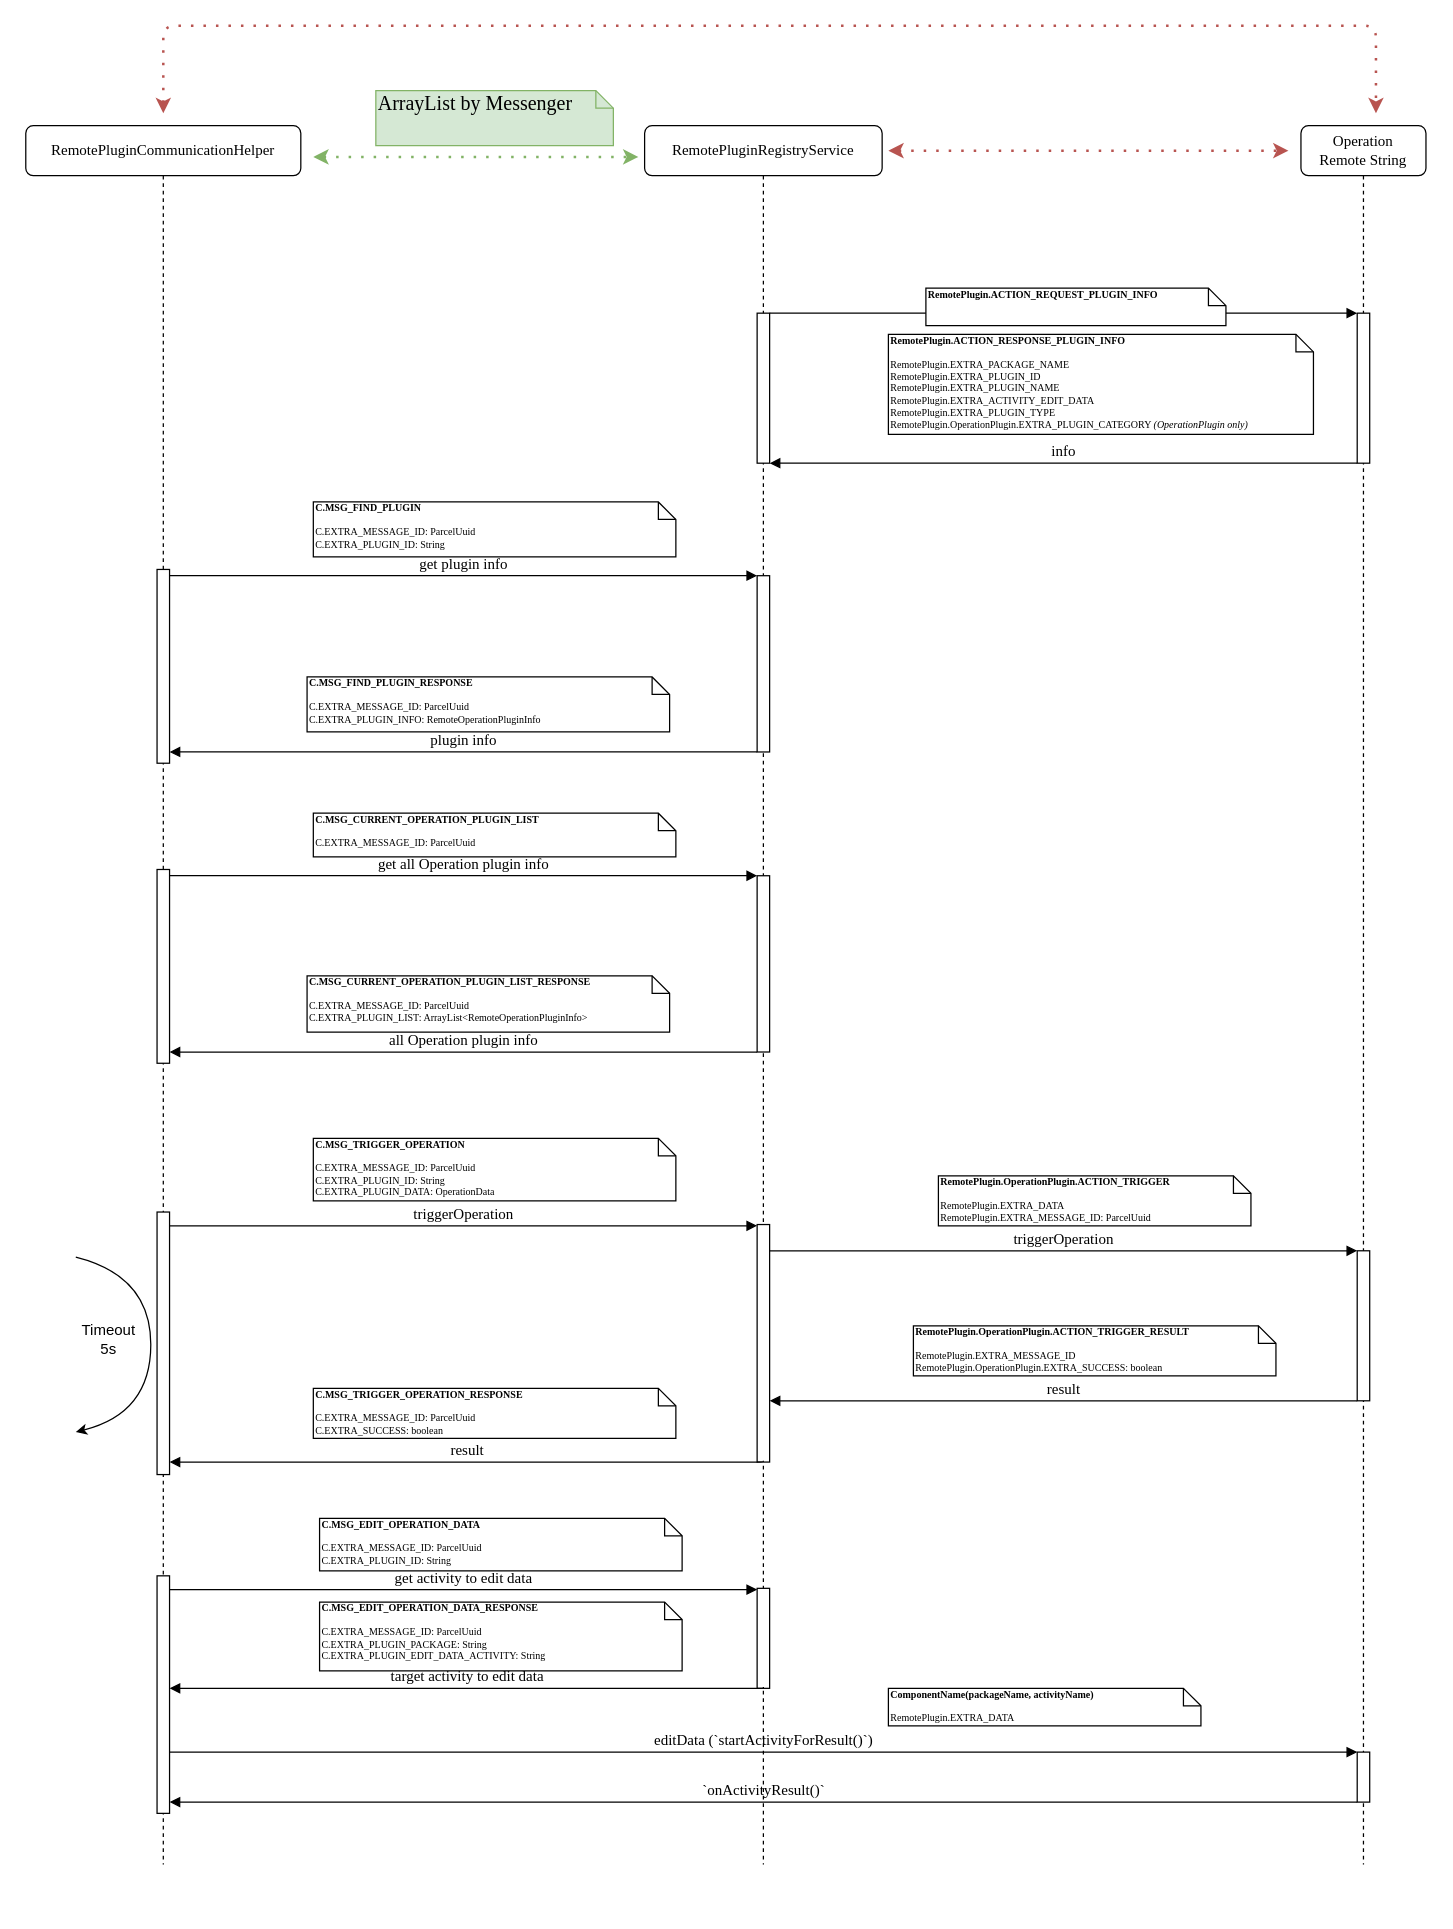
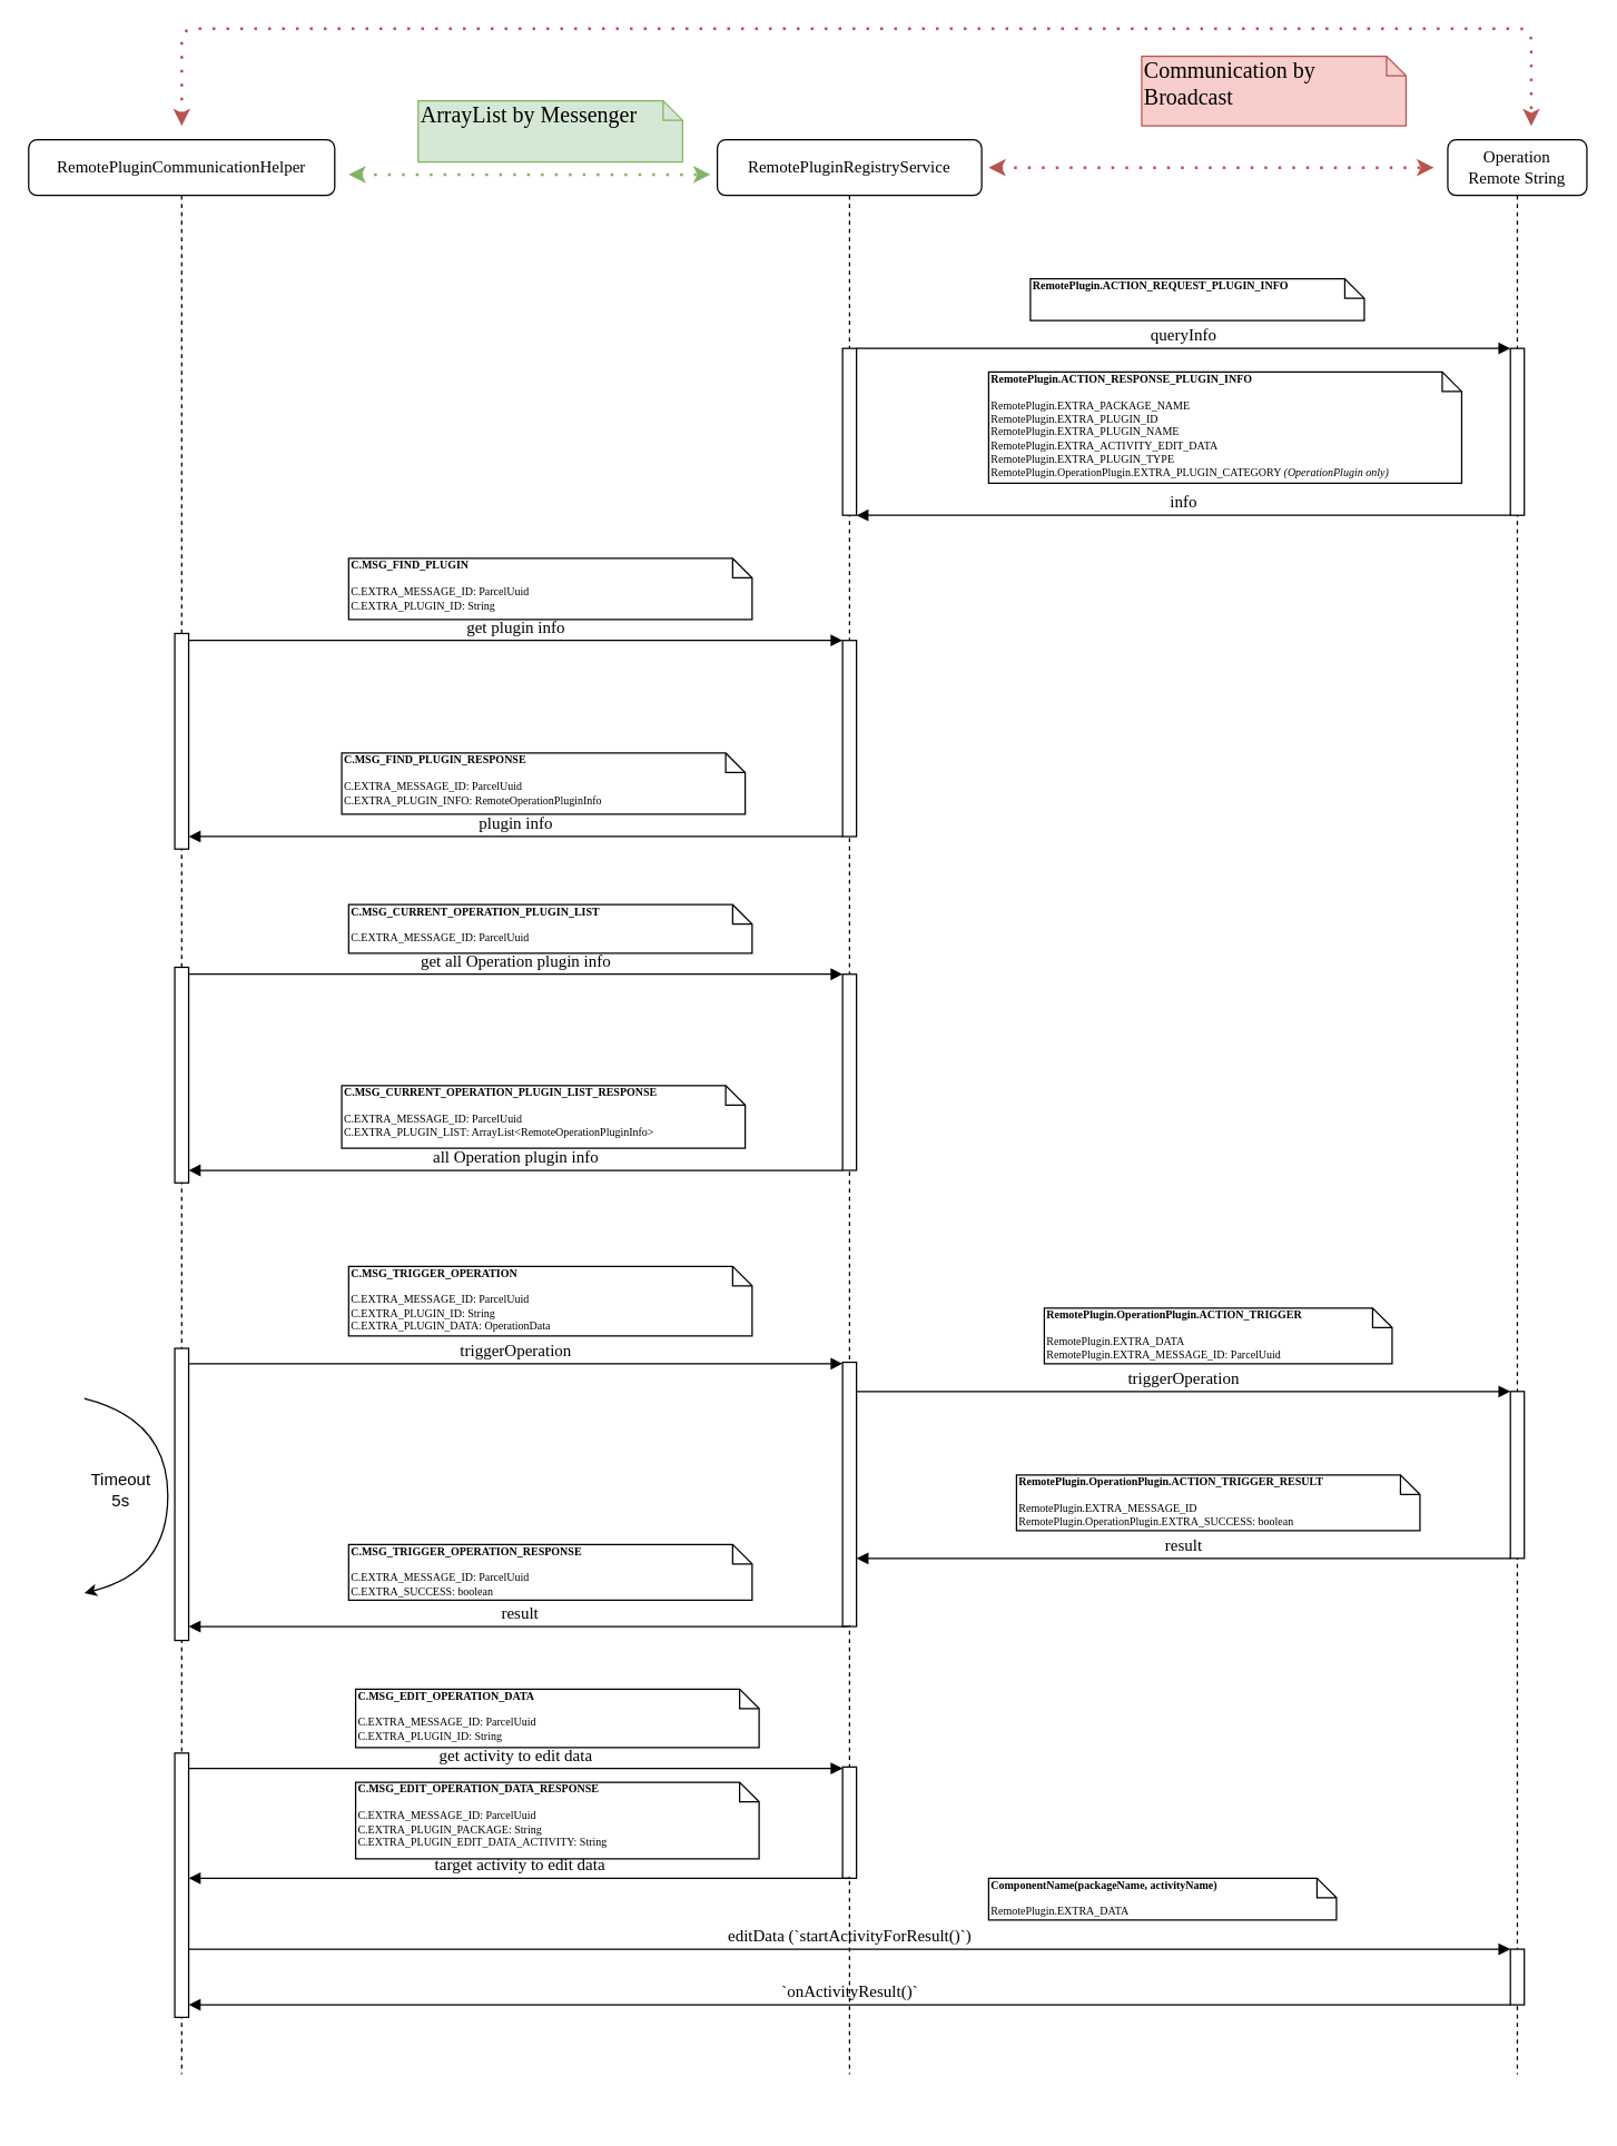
+ <mxCell id="14" value="Communication by Broadcast" style="shape=note;whiteSpace=wrap;html=1;size=14;verticalAlign=top;align=left;spacingTop=-6;rounded=0;shadow=0;comic=0;labelBackgroundColor=none;strokeColor=#b85450;strokeWidth=1;fillColor=#f8cecc;fontFamily=Verdana;fontSize=16;" parent="1" vertex="1"><mxGeometry x="820" y="40" width="190" height="50" as="geometry" /></mxCell>
- <mxCell id="15" value="&lt;b&gt;RemotePlugin.ACTION_REQUEST_PLUGIN_INFO&lt;/b&gt;" style="shape=note;whiteSpace=wrap;html=1;size=14;verticalAlign=top;align=left;spacingTop=-6;rounded=0;shadow=0;comic=0;labelBackgroundColor=none;strokeColor=#000000;strokeWidth=1;fillColor=#FFFFFF;fontFamily=Verdana;fontSize=8;fontColor=#000000;" parent="1" vertex="1"><mxGeometry x="740" y="230" width="240" height="30" as="geometry" /></mxCell>
+ <mxCell id="15" value="&lt;b&gt;RemotePlugin.ACTION_REQUEST_PLUGIN_INFO&lt;/b&gt;" style="shape=note;whiteSpace=wrap;html=1;size=14;verticalAlign=top;align=left;spacingTop=-6;rounded=0;shadow=0;comic=0;labelBackgroundColor=none;strokeColor=#000000;strokeWidth=1;fillColor=#FFFFFF;fontFamily=Verdana;fontSize=8;fontColor=#000000;" parent="1" vertex="1"><mxGeometry x="740" y="200" width="240" height="30" as="geometry" /></mxCell>
